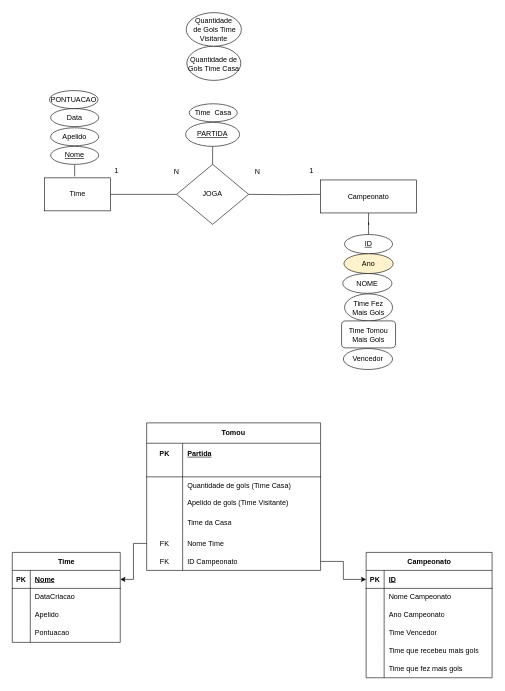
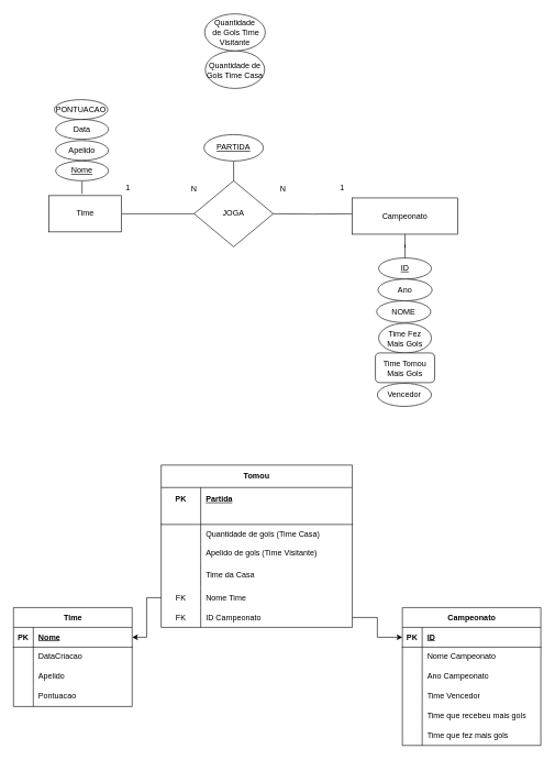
- <mxCell id="7" value="Time&amp;nbsp; Casa" style="ellipse;whiteSpace=wrap;html=1;" parent="1" vertex="1"><mxGeometry x="315" y="172" width="80" height="30" as="geometry" /></mxCell>
- <mxCell id="82" value="Ano" style="ellipse;whiteSpace=wrap;html=1;fillColor=#fff2cc;" vertex="1" parent="1"><mxGeometry x="573" y="422" width="82" height="33" as="geometry" /></mxCell>
+ <mxCell id="82" value="Ano" style="ellipse;whiteSpace=wrap;html=1;" vertex="1" parent="1"><mxGeometry x="573" y="422" width="82" height="33" as="geometry" /></mxCell>
